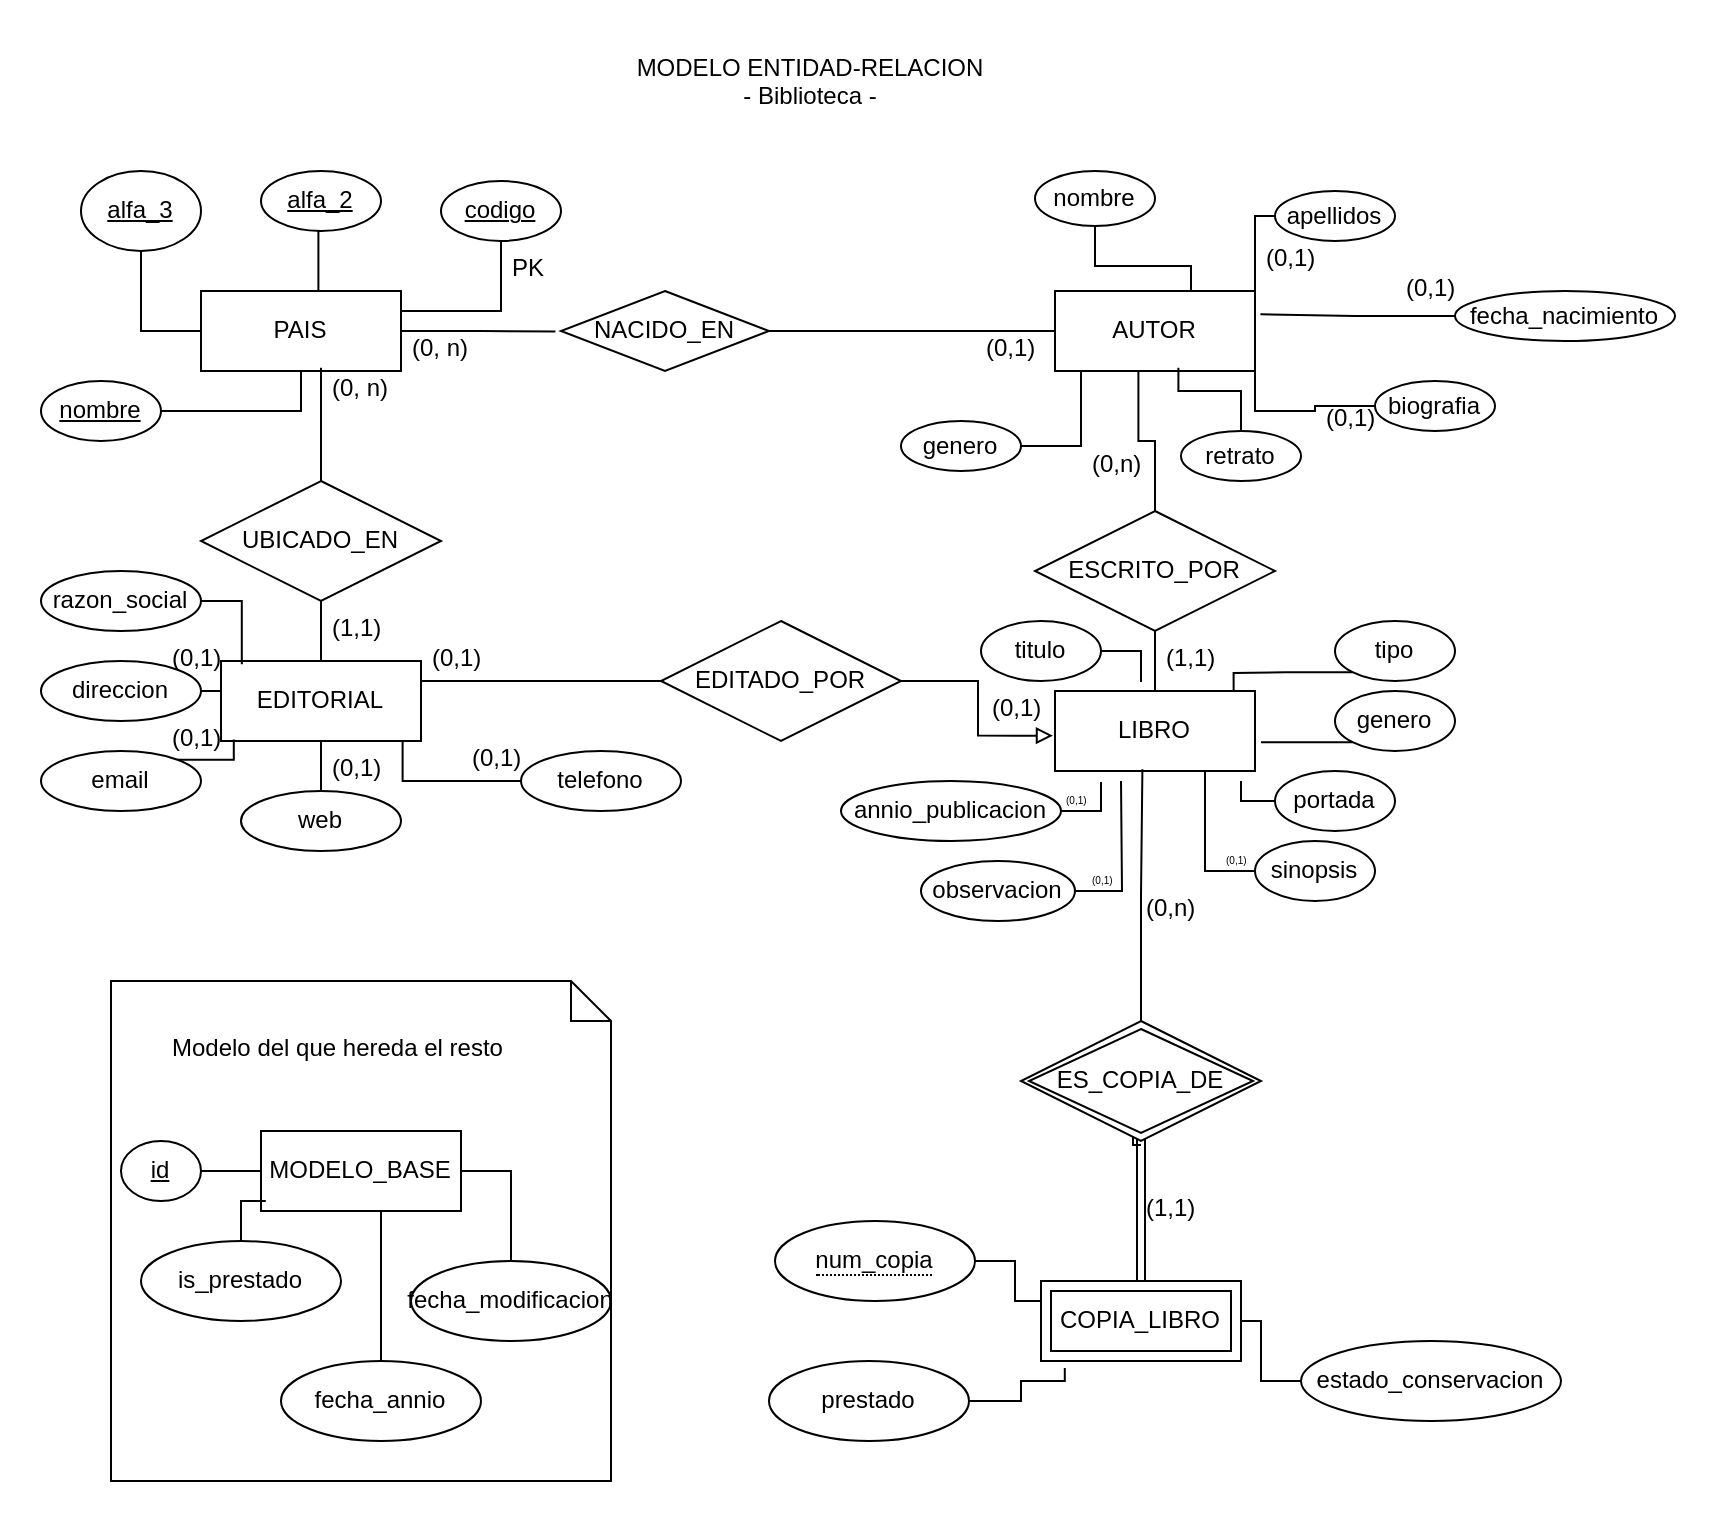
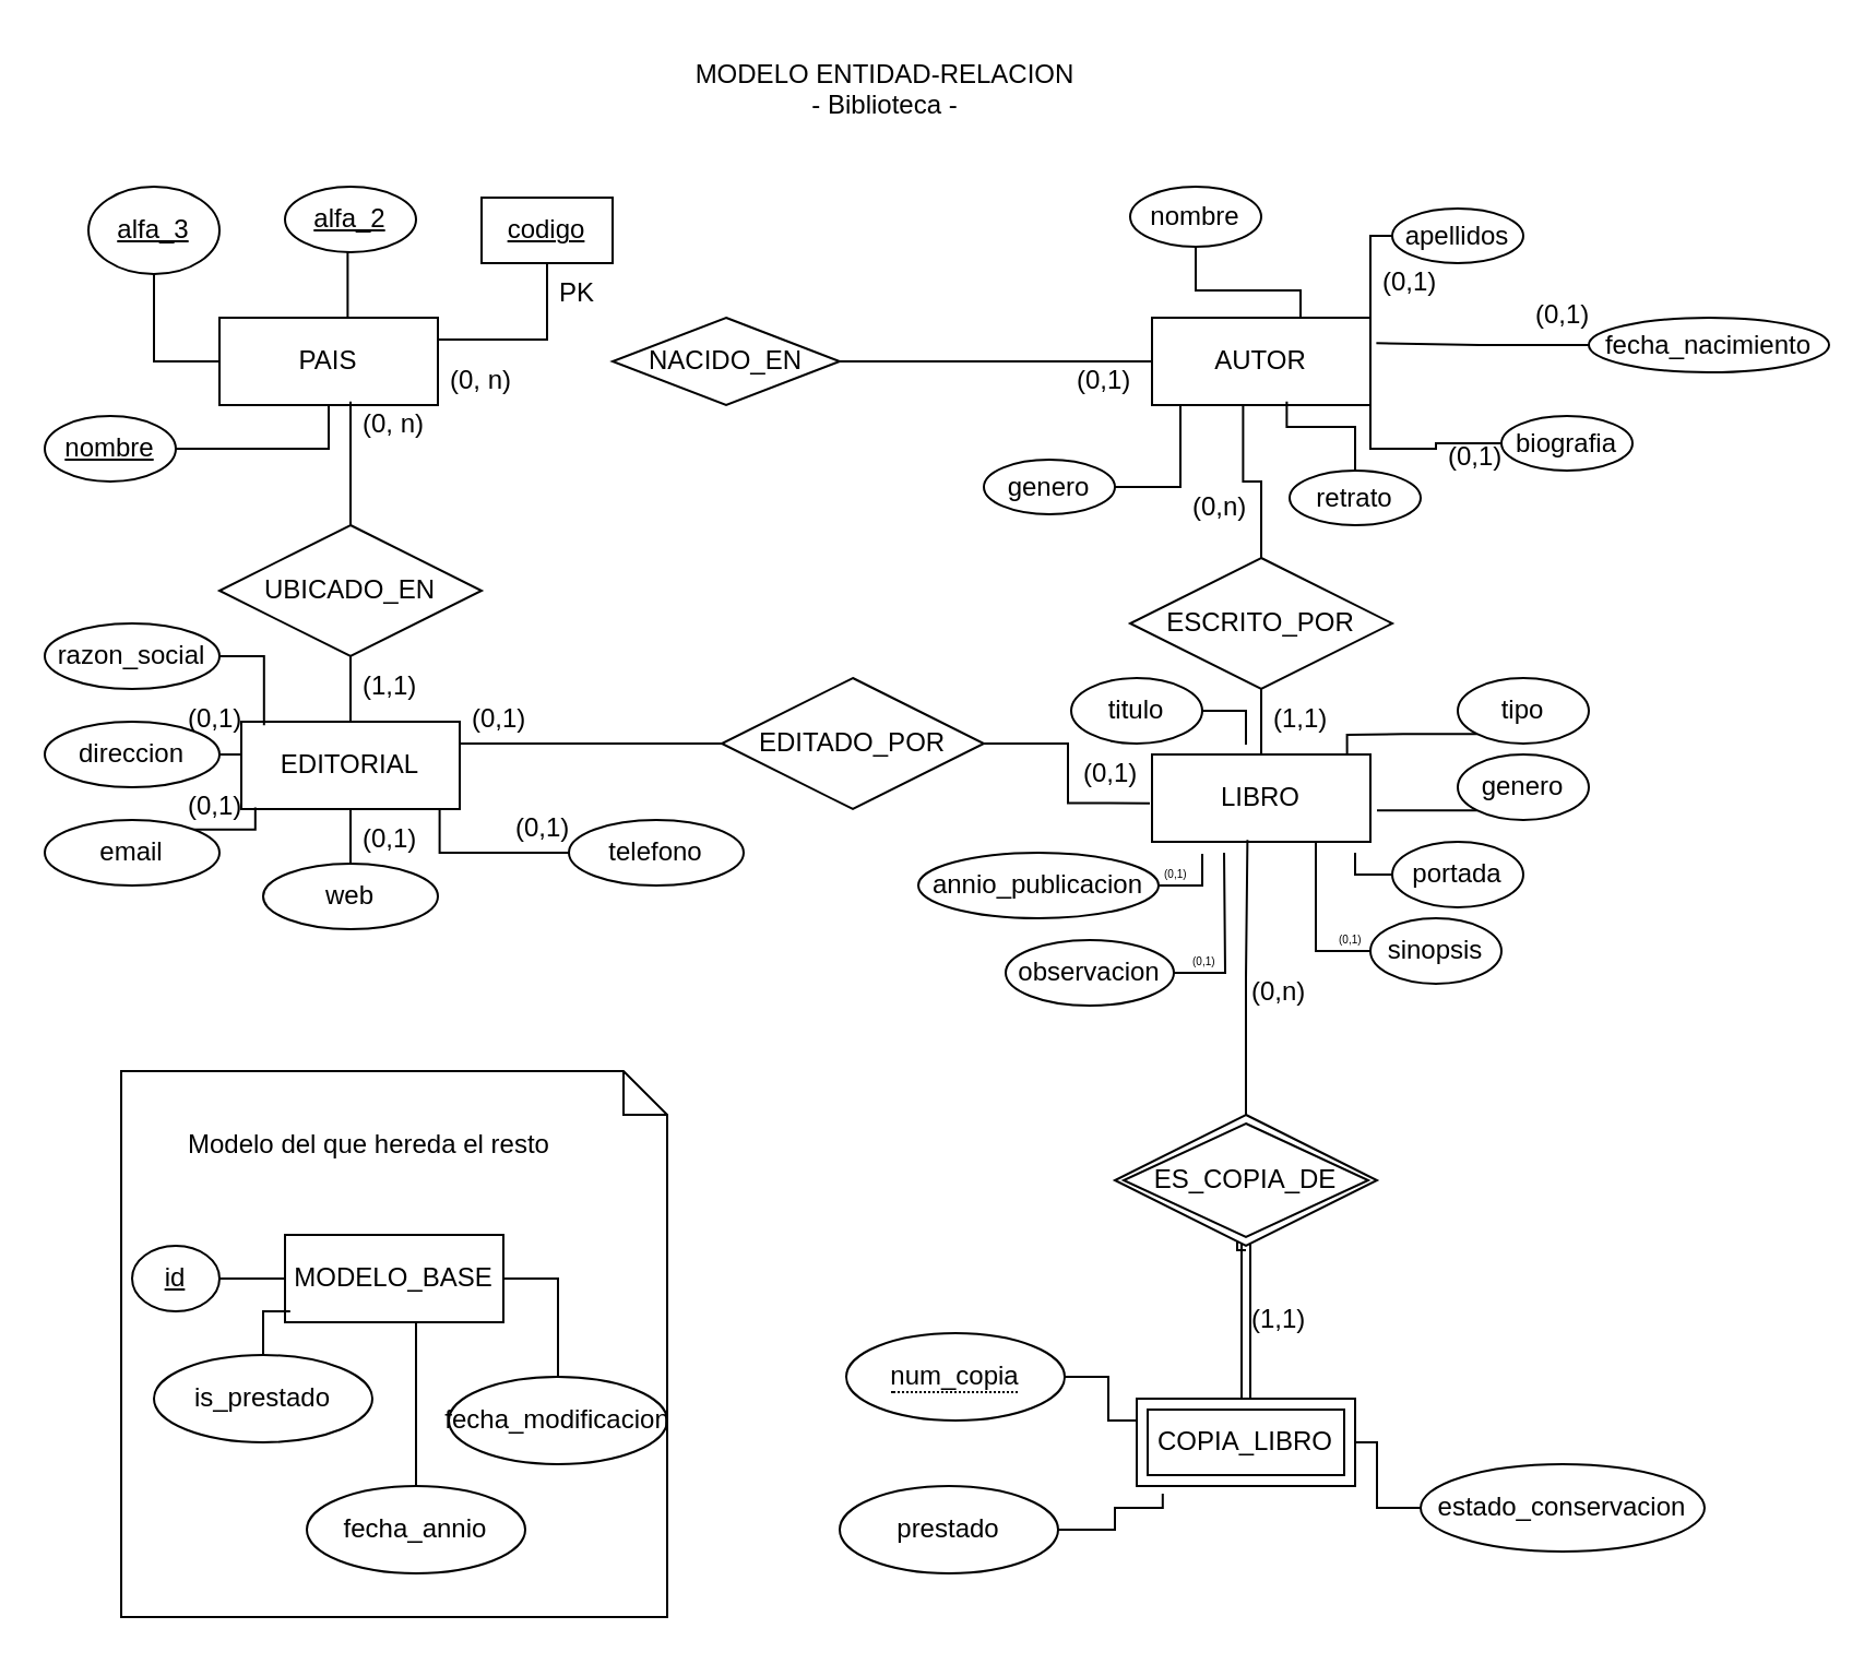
- <mxCell id="5" value="codigo" style="ellipse;whiteSpace=wrap;html=1;align=center;fontStyle=4;" vertex="1" parent="1"><mxGeometry x="220" y="90" width="60" height="30" as="geometry" /></mxCell>
+ <mxCell id="5" value="codigo" style="whiteSpace=wrap;html=1;align=center;fontStyle=4;rounded=0;" vertex="1" parent="1"><mxGeometry x="220" y="90" width="60" height="30" as="geometry" /></mxCell>
- <mxCell id="2" style="edgeStyle=orthogonalEdgeStyle;rounded=0;orthogonalLoop=1;jettySize=auto;html=1;entryX=-0.027;entryY=0.505;entryDx=0;entryDy=0;entryPerimeter=0;endArrow=none;endFill=0;" edge="1" parent="1" source="3" target="15"><mxGeometry relative="1" as="geometry" /></mxCell>
- <mxCell id="55" style="edgeStyle=orthogonalEdgeStyle;rounded=0;orthogonalLoop=1;jettySize=auto;html=1;entryX=-0.01;entryY=0.558;entryDx=0;entryDy=0;entryPerimeter=0;endArrow=block;endFill=0;" edge="1" parent="1" source="57" target="54"><mxGeometry relative="1" as="geometry" /></mxCell>
+ <mxCell id="55" style="edgeStyle=orthogonalEdgeStyle;rounded=0;orthogonalLoop=1;jettySize=auto;html=1;entryX=-0.01;entryY=0.558;entryDx=0;entryDy=0;entryPerimeter=0;endArrow=none;endFill=0;" edge="1" parent="1" source="57" target="54"><mxGeometry relative="1" as="geometry" /></mxCell>
